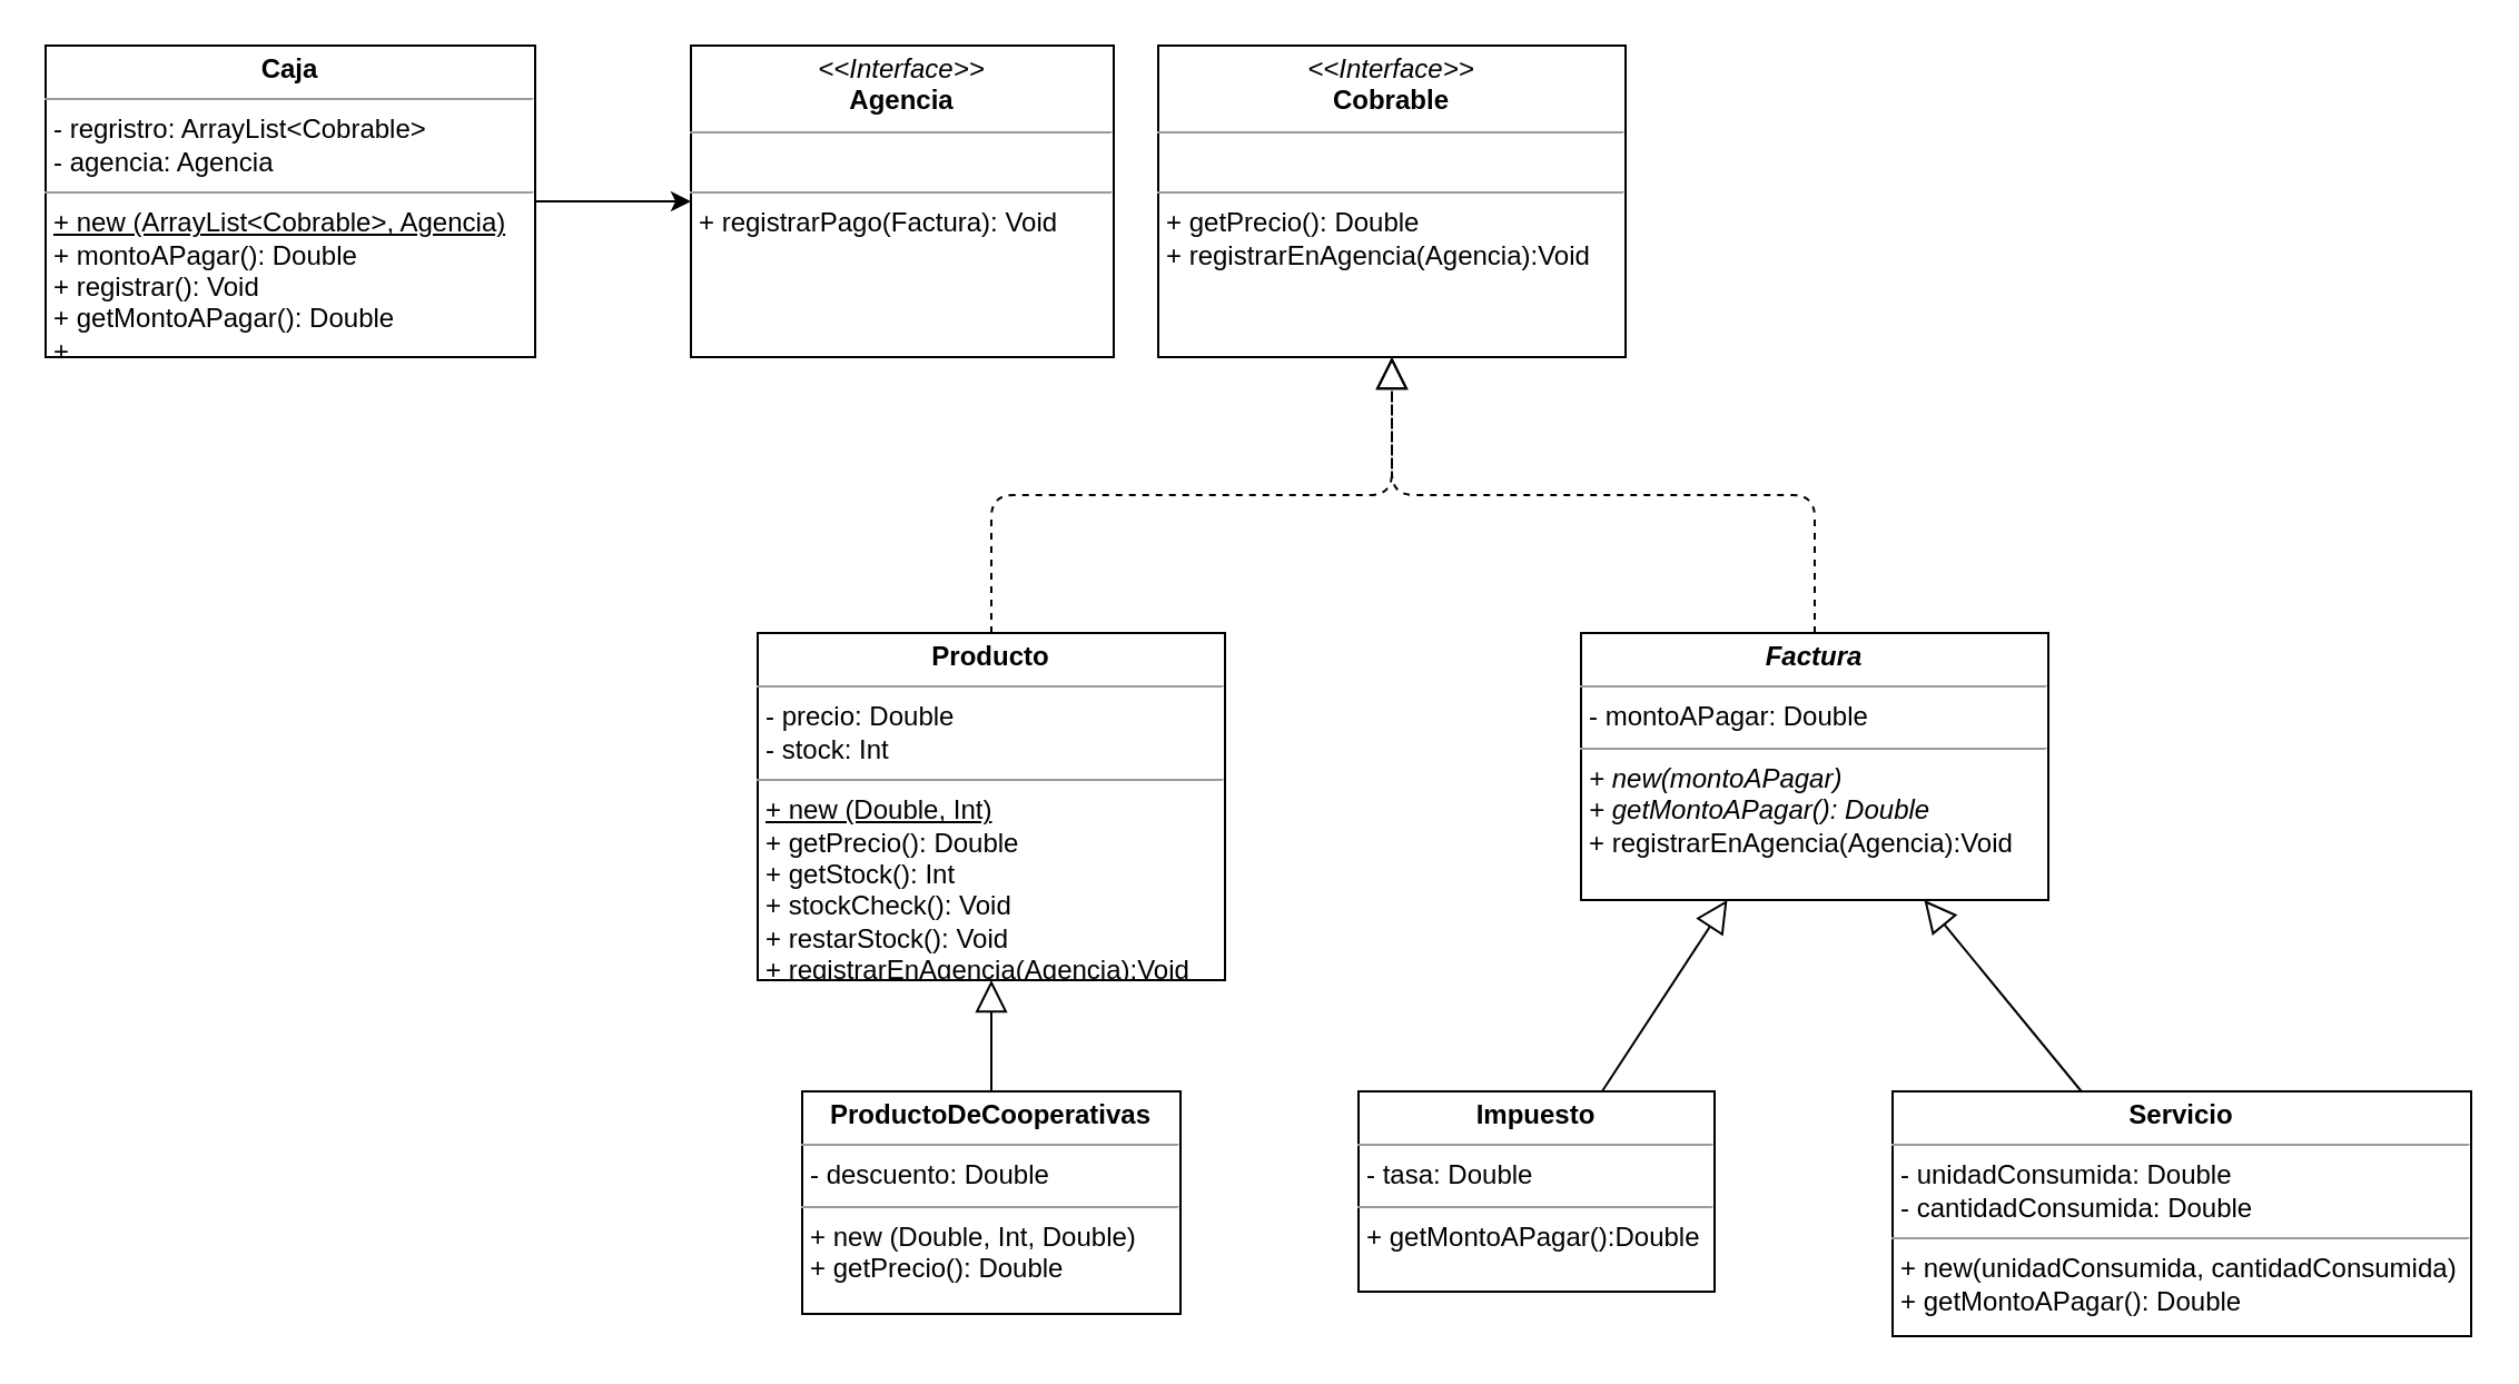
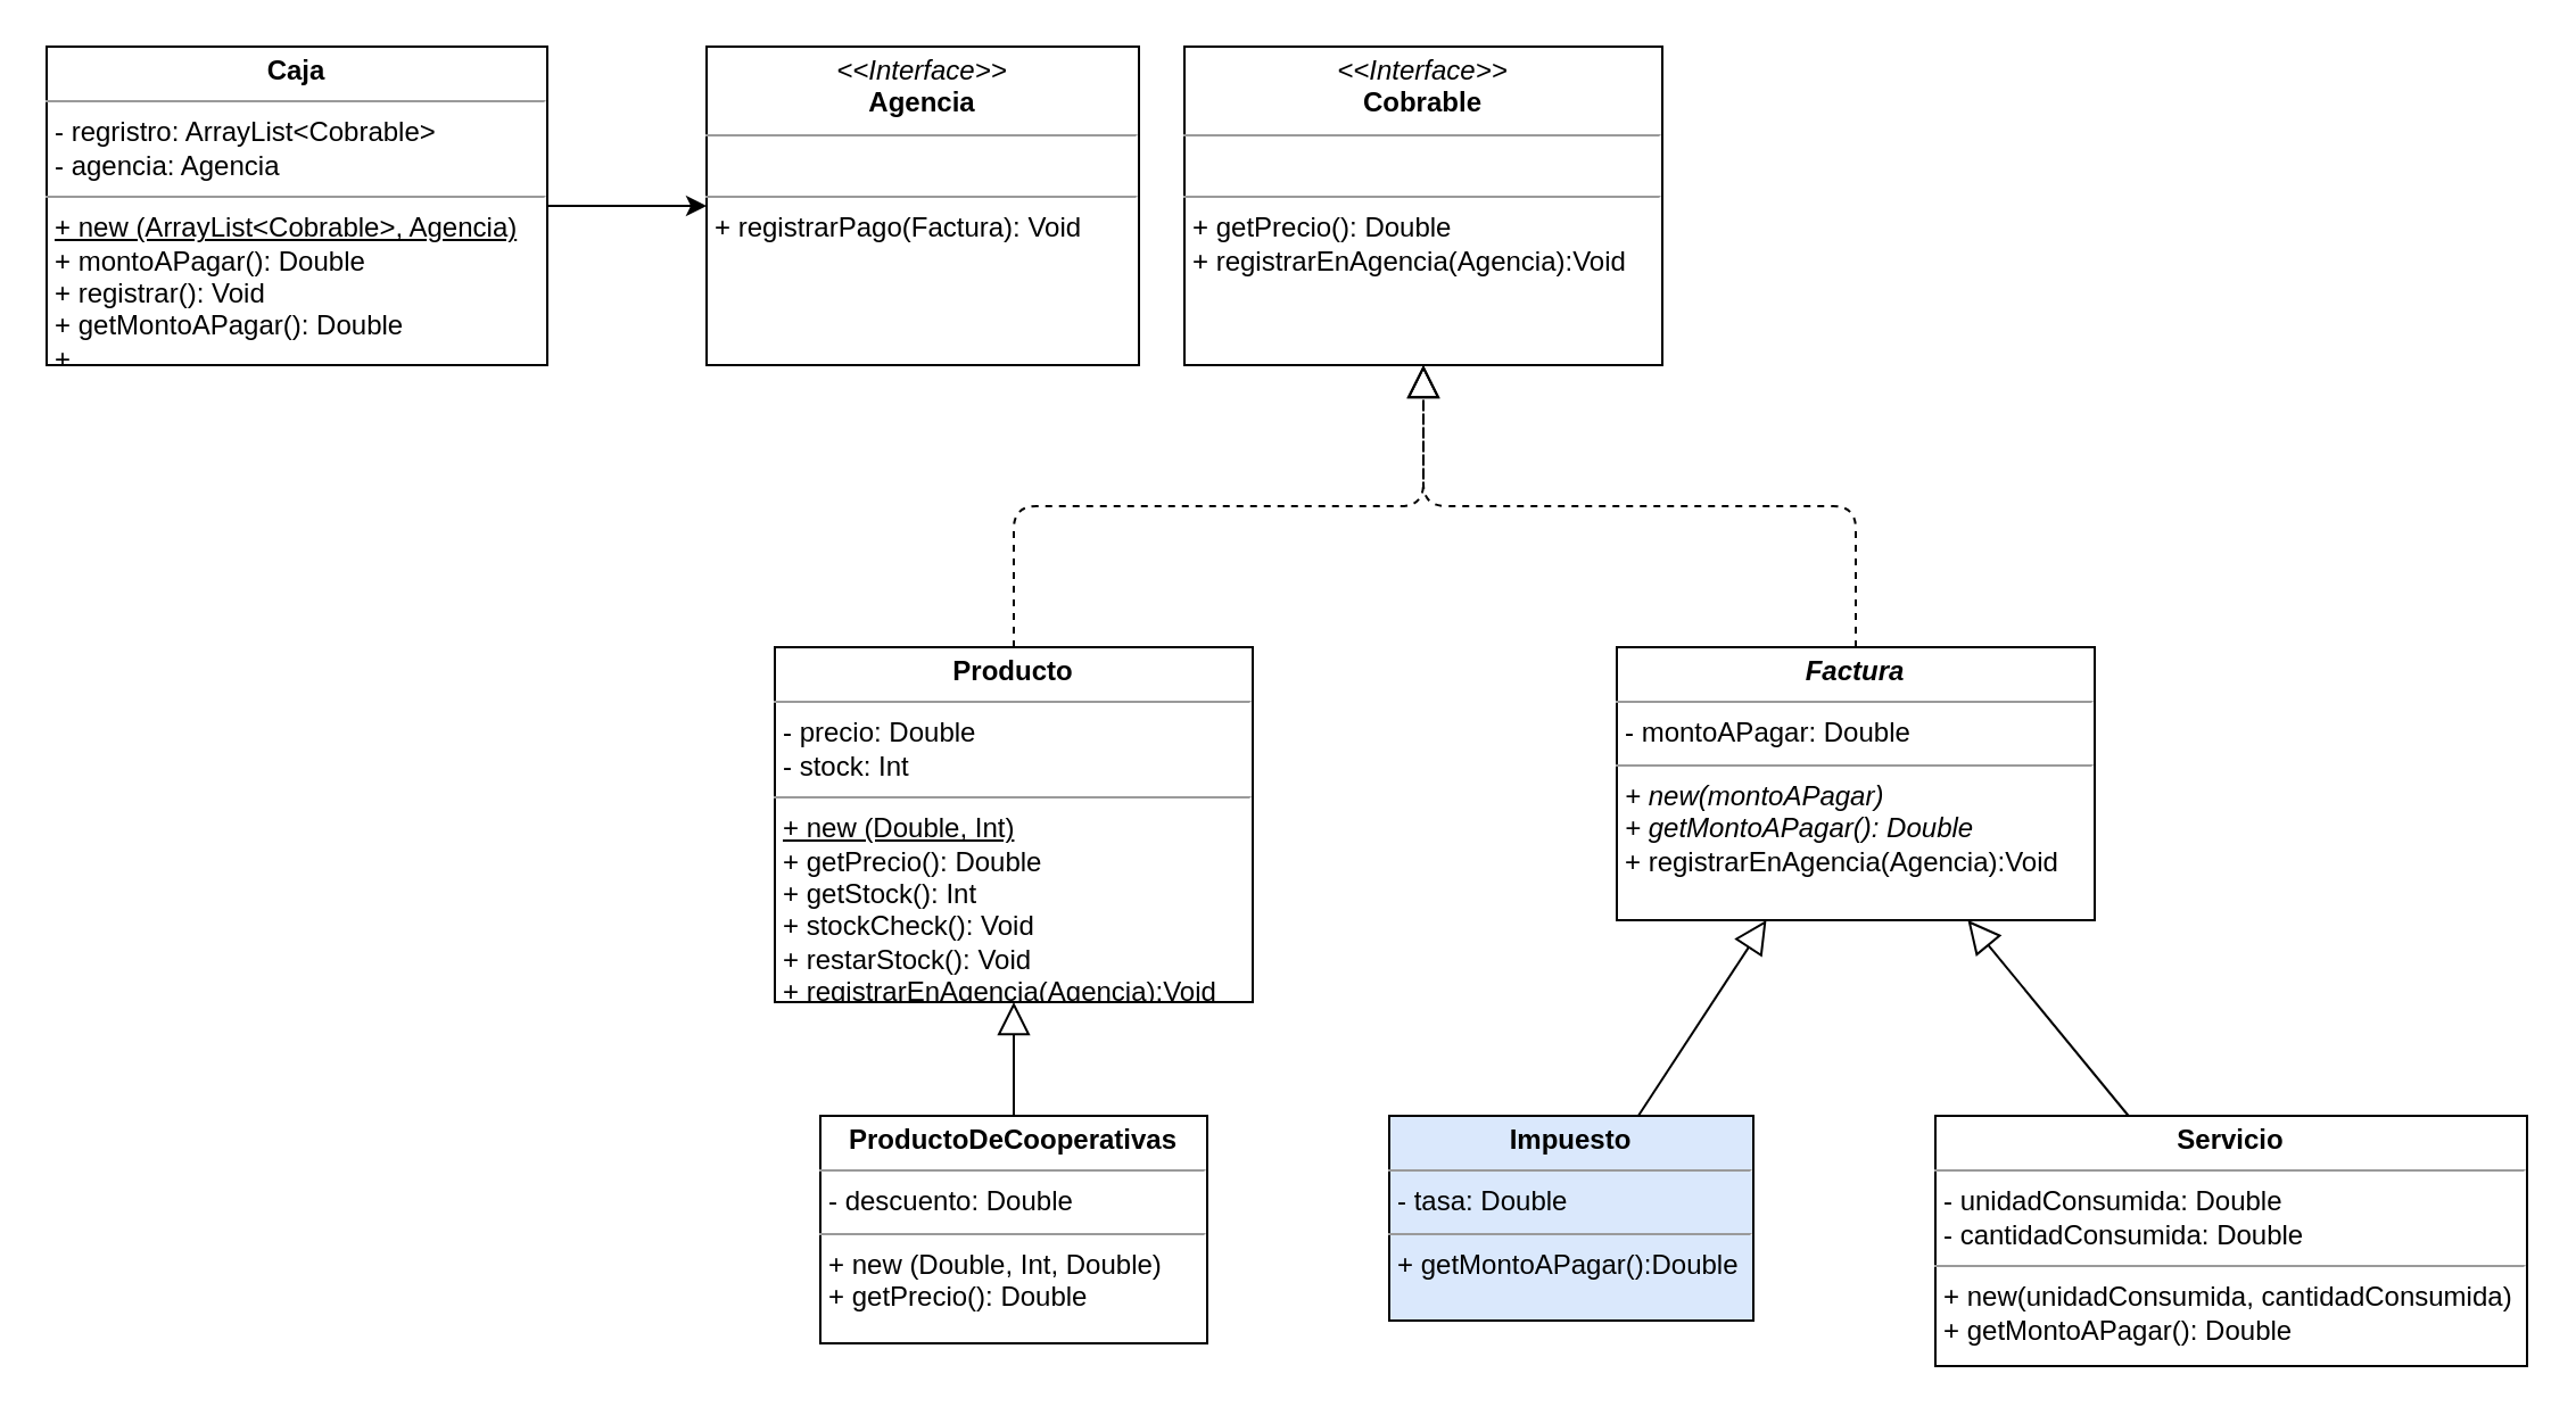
- <mxCell id="9" value="&lt;p style=&quot;margin: 0px ; margin-top: 4px ; text-align: center&quot;&gt;&lt;b&gt;Impuesto&lt;/b&gt;&lt;/p&gt;&lt;hr size=&quot;1&quot;&gt;&lt;p style=&quot;margin: 0px ; margin-left: 4px&quot;&gt;- tasa: Double&lt;/p&gt;&lt;hr size=&quot;1&quot;&gt;&lt;p style=&quot;margin: 0px ; margin-left: 4px&quot;&gt;+ getMontoAPagar():Double&lt;/p&gt;" style="verticalAlign=top;align=left;overflow=fill;fontSize=12;fontFamily=Helvetica;html=1;" parent="1" vertex="1"><mxGeometry x="610" y="490" width="160" height="90" as="geometry" /></mxCell>
+ <mxCell id="9" value="&lt;p style=&quot;margin: 0px ; margin-top: 4px ; text-align: center&quot;&gt;&lt;b&gt;Impuesto&lt;/b&gt;&lt;/p&gt;&lt;hr size=&quot;1&quot;&gt;&lt;p style=&quot;margin: 0px ; margin-left: 4px&quot;&gt;- tasa: Double&lt;/p&gt;&lt;hr size=&quot;1&quot;&gt;&lt;p style=&quot;margin: 0px ; margin-left: 4px&quot;&gt;+ getMontoAPagar():Double&lt;/p&gt;" style="verticalAlign=top;align=left;overflow=fill;fontSize=12;fontFamily=Helvetica;html=1;fillColor=#dae8fc;" parent="1" vertex="1"><mxGeometry x="610" y="490" width="160" height="90" as="geometry" /></mxCell>
